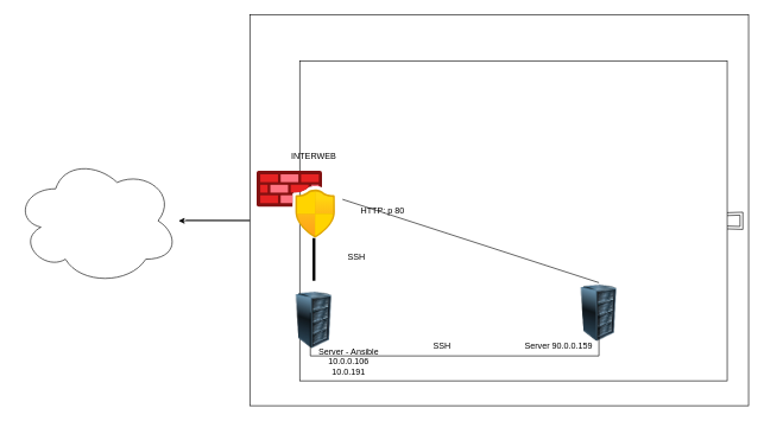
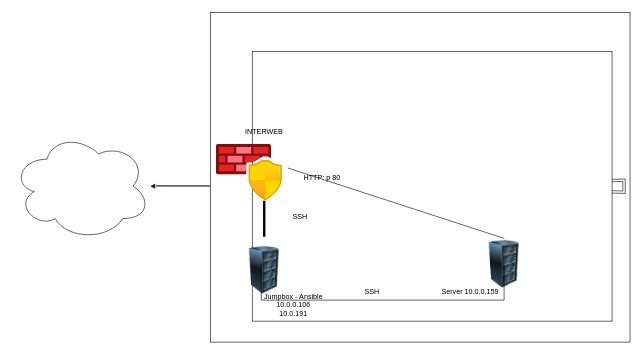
- <mxCell id="17" value="Server 90.0.0.159" style="text;strokeColor=none;fillColor=none;align=left;verticalAlign=middle;spacingLeft=4;spacingRight=4;overflow=hidden;points=[[0,0.5],[1,0.5]];portConstraint=eastwest;rotatable=0;" vertex="1" parent="1"><mxGeometry x="730" y="470" width="110" height="30" as="geometry" /></mxCell>
+ <mxCell id="17" value="Server 10.0.0.159" style="text;strokeColor=none;fillColor=none;align=left;verticalAlign=middle;spacingLeft=4;spacingRight=4;overflow=hidden;points=[[0,0.5],[1,0.5]];portConstraint=eastwest;rotatable=0;" vertex="1" parent="1"><mxGeometry x="730" y="470" width="110" height="30" as="geometry" /></mxCell>
- <mxCell id="13" value="Server - Ansible&lt;br&gt;10.0.0.106&lt;br&gt;10.0.191&lt;br&gt;" style="text;html=1;strokeColor=none;fillColor=none;align=center;verticalAlign=middle;whiteSpace=wrap;overflow=hidden;" vertex="1" parent="1"><mxGeometry x="409" y="478" width="160" height="60" as="geometry" /></mxCell>
+ <mxCell id="13" value="Jumpbox - Ansible&lt;br&gt;10.0.0.106&lt;br&gt;10.0.191&lt;br&gt;" style="text;html=1;strokeColor=none;fillColor=none;align=center;verticalAlign=middle;whiteSpace=wrap;overflow=hidden;" vertex="1" parent="1"><mxGeometry x="409" y="478" width="160" height="60" as="geometry" /></mxCell>
